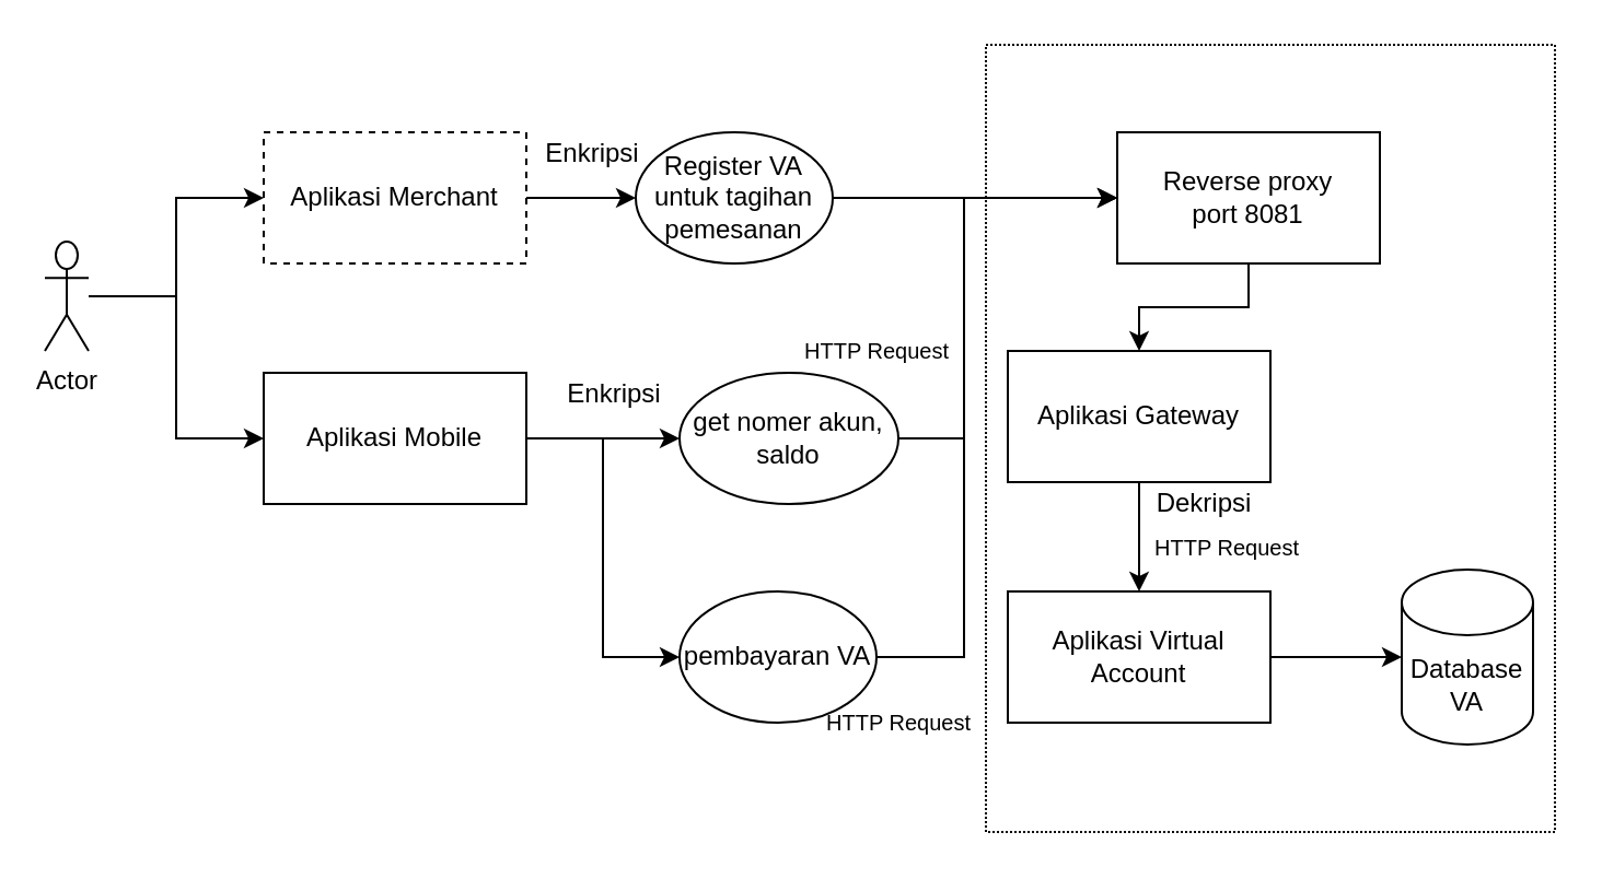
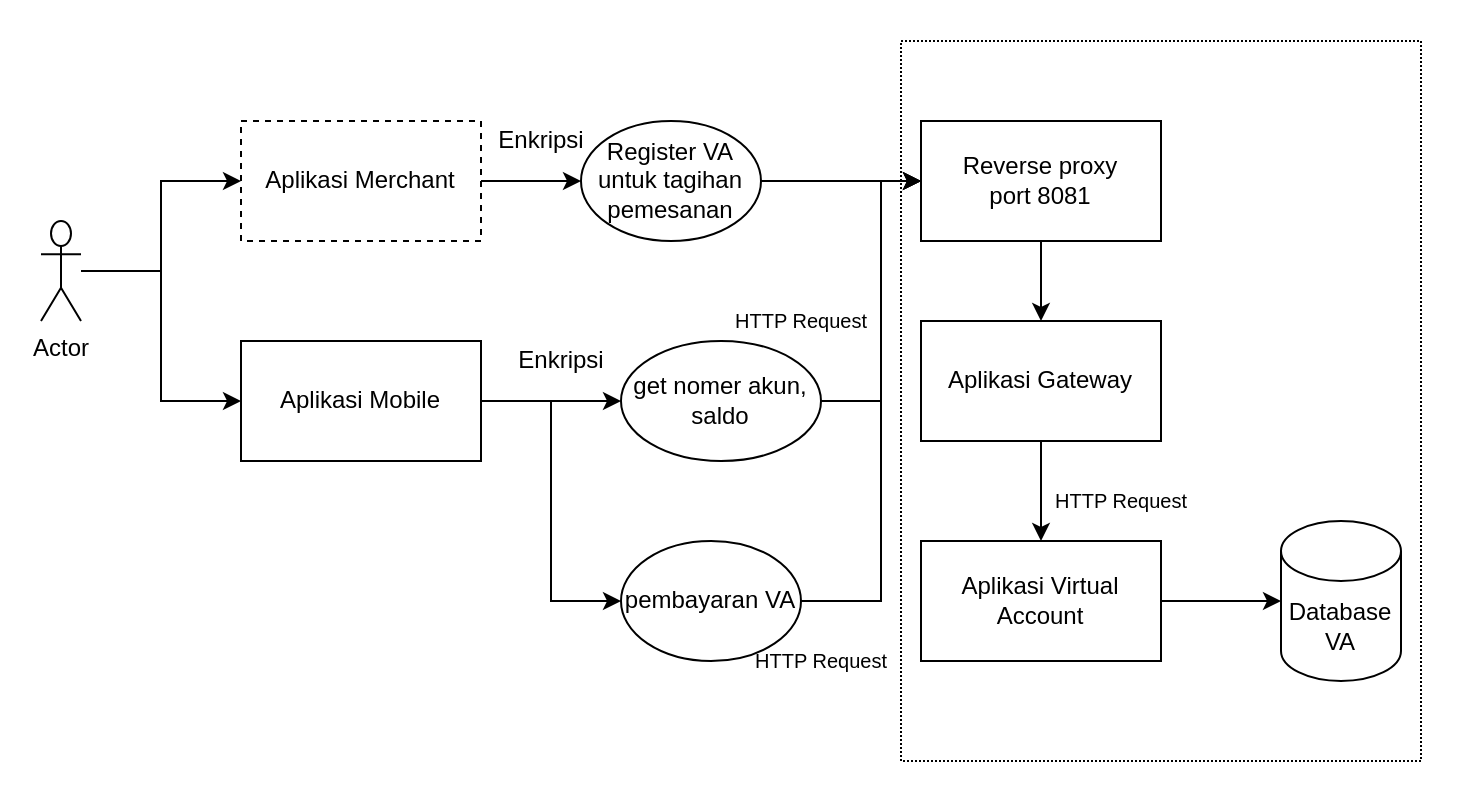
- <mxCell id="17" value="Reverse proxy&lt;br&gt;port 8081" style="rounded=0;whiteSpace=wrap;html=1;" vertex="1" parent="1"><mxGeometry x="510" y="60" width="120" height="60" as="geometry" /></mxCell>
+ <mxCell id="17" value="Reverse proxy&lt;br&gt;port 8081" style="rounded=0;whiteSpace=wrap;html=1;" vertex="1" parent="1"><mxGeometry x="460" y="60" width="120" height="60" as="geometry" /></mxCell>
- <mxCell id="26" value="Dekripsi" style="text;html=1;strokeColor=none;fillColor=none;align=center;verticalAlign=middle;whiteSpace=wrap;rounded=0;dashed=1;dashPattern=1 1;" vertex="1" parent="1"><mxGeometry x="530" y="220" width="40" height="20" as="geometry" /></mxCell>
